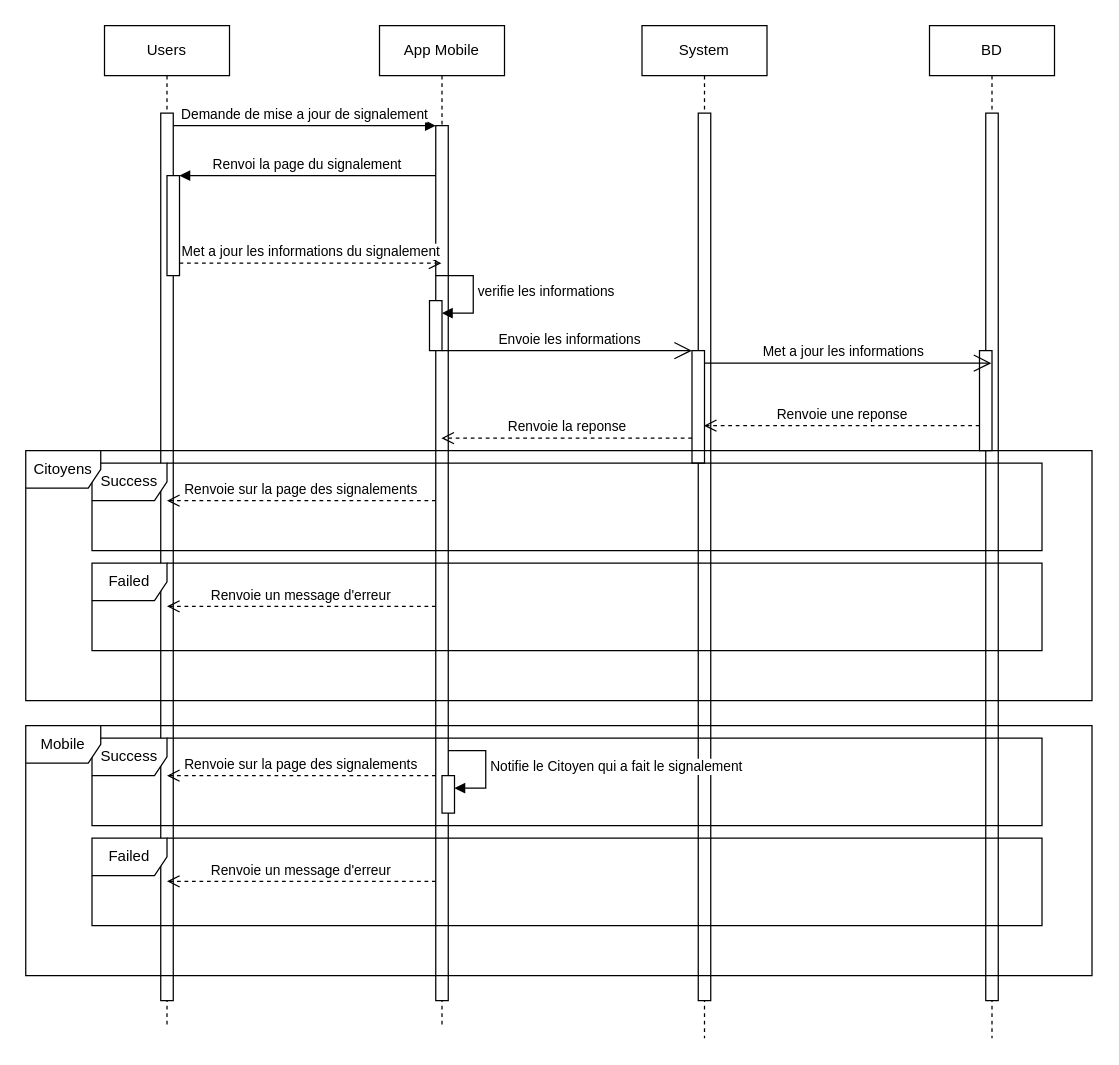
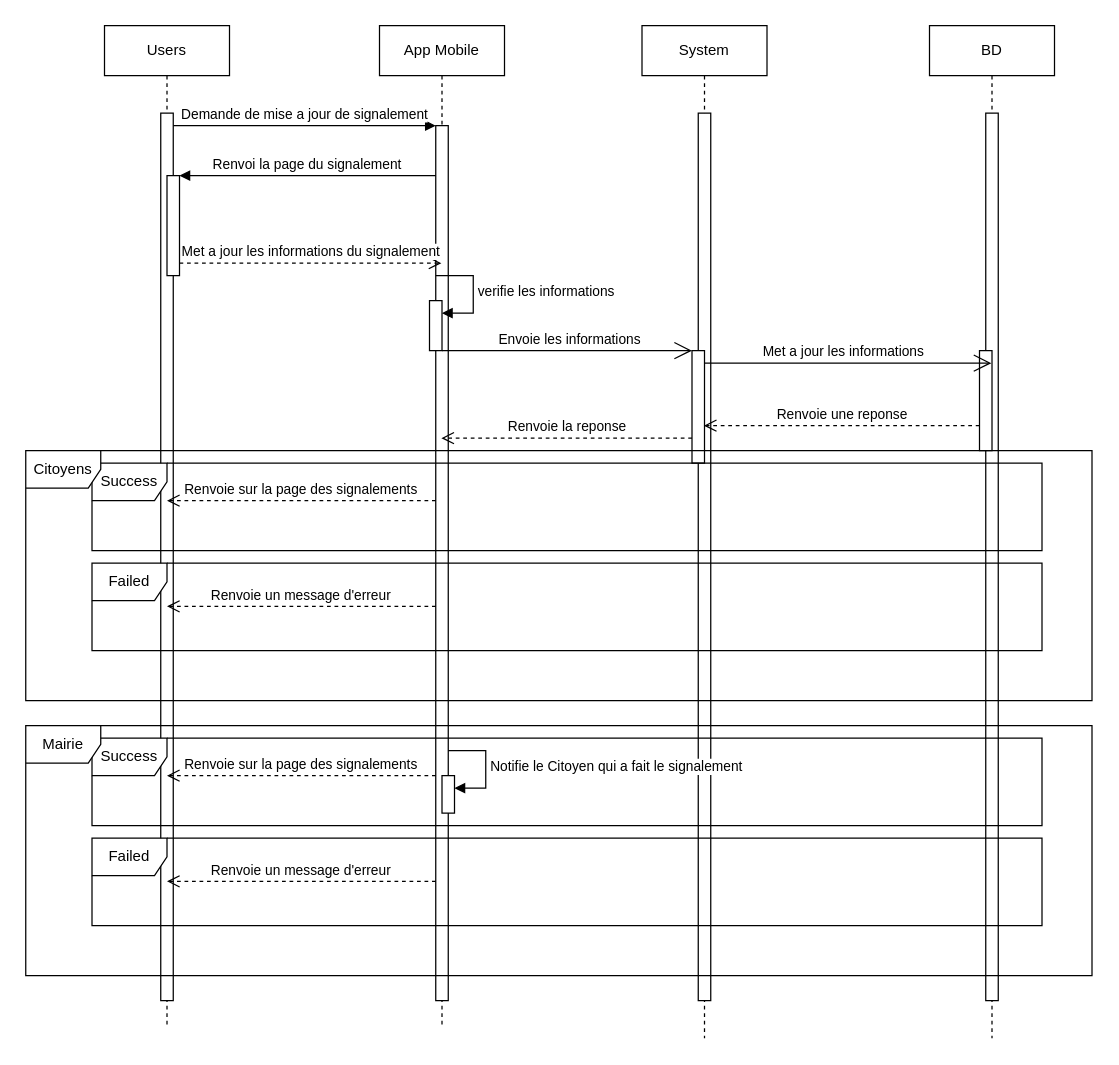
- <mxCell id="33" value="Mobile" style="shape=umlFrame;whiteSpace=wrap;html=1;pointerEvents=0;" parent="1" vertex="1"><mxGeometry x="20" y="580" width="853" height="200" as="geometry" /></mxCell>
+ <mxCell id="33" value="Mairie" style="shape=umlFrame;whiteSpace=wrap;html=1;pointerEvents=0;" parent="1" vertex="1"><mxGeometry x="20" y="580" width="853" height="200" as="geometry" /></mxCell>
